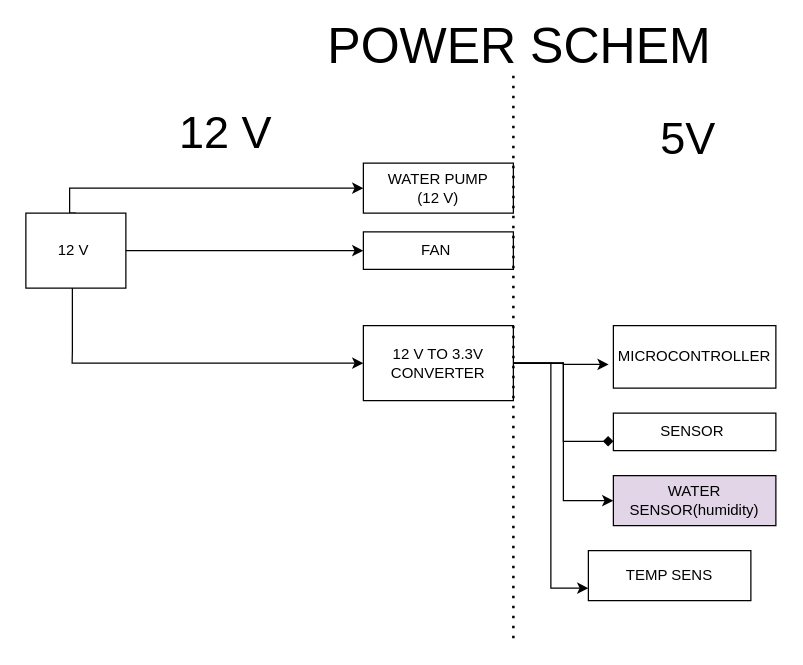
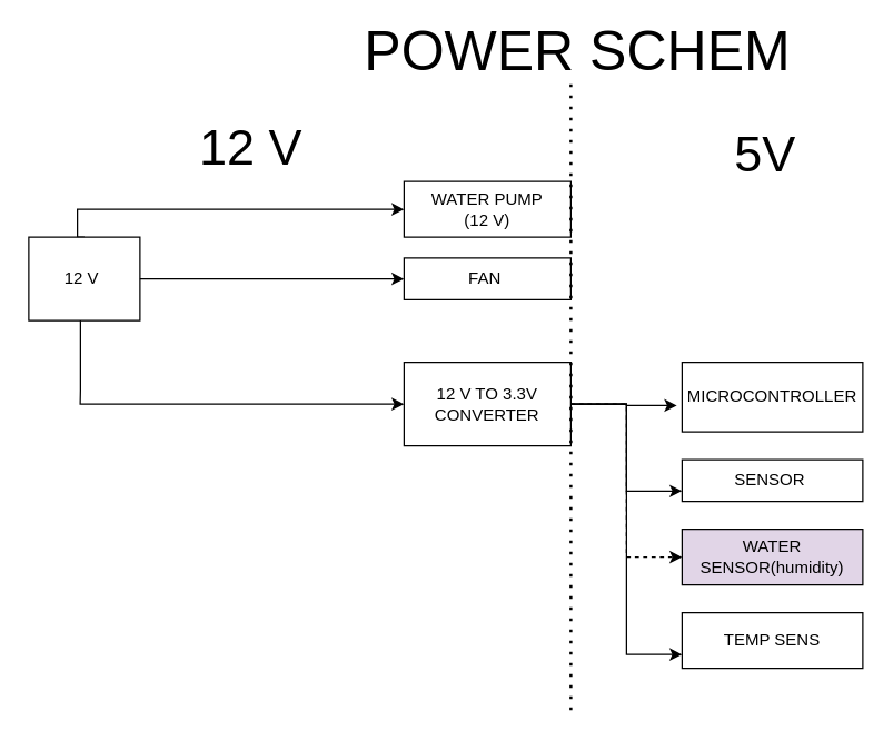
- <mxCell id="10" style="edgeStyle=orthogonalEdgeStyle;rounded=0;orthogonalLoop=1;jettySize=auto;html=1;entryX=0;entryY=0.75;entryDx=0;entryDy=0;endArrow=diamond;" parent="1" source="13" target="4" edge="1"><mxGeometry relative="1" as="geometry" /></mxCell>
+ <mxCell id="10" style="edgeStyle=orthogonalEdgeStyle;rounded=0;orthogonalLoop=1;jettySize=auto;html=1;entryX=0;entryY=0.75;entryDx=0;entryDy=0;" parent="1" source="13" target="4" edge="1"><mxGeometry relative="1" as="geometry" /></mxCell>
- <mxCell id="11" style="edgeStyle=orthogonalEdgeStyle;rounded=0;orthogonalLoop=1;jettySize=auto;html=1;entryX=0;entryY=0.5;entryDx=0;entryDy=0;" parent="1" source="13" target="8" edge="1"><mxGeometry relative="1" as="geometry" /></mxCell>
+ <mxCell id="11" style="edgeStyle=orthogonalEdgeStyle;rounded=0;orthogonalLoop=1;jettySize=auto;html=1;entryX=0;entryY=0.5;entryDx=0;entryDy=0;dashed=1;" parent="1" source="13" target="8" edge="1"><mxGeometry relative="1" as="geometry" /></mxCell>
- <mxCell id="6" value="TEMP SENS" style="rounded=0;whiteSpace=wrap;html=1;" parent="1" vertex="1"><mxGeometry x="470" y="440" width="130" height="40" as="geometry" /></mxCell>
+ <mxCell id="6" value="TEMP SENS" style="rounded=0;whiteSpace=wrap;html=1;" parent="1" vertex="1"><mxGeometry x="490" y="440" width="130" height="40" as="geometry" /></mxCell>
